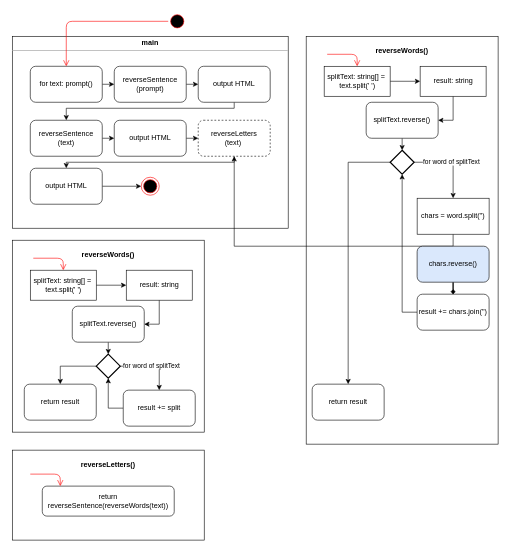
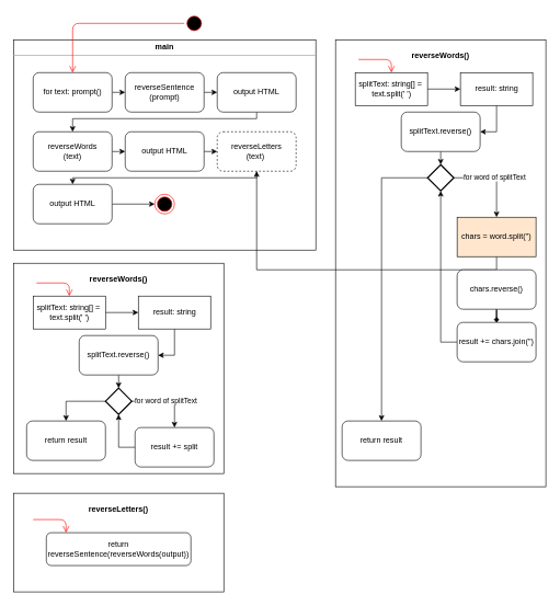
- <mxCell id="10" value="reverseSentence&lt;br&gt;(text)" style="rounded=1;whiteSpace=wrap;html=1;" vertex="1" parent="1"><mxGeometry x="50" y="200" width="120" height="60" as="geometry" /></mxCell>
+ <mxCell id="10" value="reverseWords&lt;br&gt;(text)" style="rounded=1;whiteSpace=wrap;html=1;" vertex="1" parent="1"><mxGeometry x="50" y="200" width="120" height="60" as="geometry" /></mxCell>
- <mxCell id="51" value="chars = word.split('')" style="rounded=0;whiteSpace=wrap;html=1;" vertex="1" parent="1"><mxGeometry x="695" y="330" width="120" height="60" as="geometry" /></mxCell>
+ <mxCell id="51" value="chars = word.split('')" style="rounded=0;whiteSpace=wrap;html=1;fillColor=#ffe6cc;" vertex="1" parent="1"><mxGeometry x="695" y="330" width="120" height="60" as="geometry" /></mxCell>
- <mxCell id="53" value="chars.reverse()" style="rounded=1;whiteSpace=wrap;html=1;fillColor=#dae8fc;" vertex="1" parent="1"><mxGeometry x="695" y="410" width="120" height="60" as="geometry" /></mxCell>
+ <mxCell id="53" value="chars.reverse()" style="rounded=1;whiteSpace=wrap;html=1;" vertex="1" parent="1"><mxGeometry x="695" y="410" width="120" height="60" as="geometry" /></mxCell>
- <mxCell id="22" value="return reverseSentence(reverseWords(text))" style="rounded=1;whiteSpace=wrap;html=1;" vertex="1" parent="1"><mxGeometry x="70" y="810" width="220" height="50" as="geometry" /></mxCell>
+ <mxCell id="22" value="return reverseSentence(reverseWords(output))" style="rounded=1;whiteSpace=wrap;html=1;" vertex="1" parent="1"><mxGeometry x="70" y="810" width="220" height="50" as="geometry" /></mxCell>
